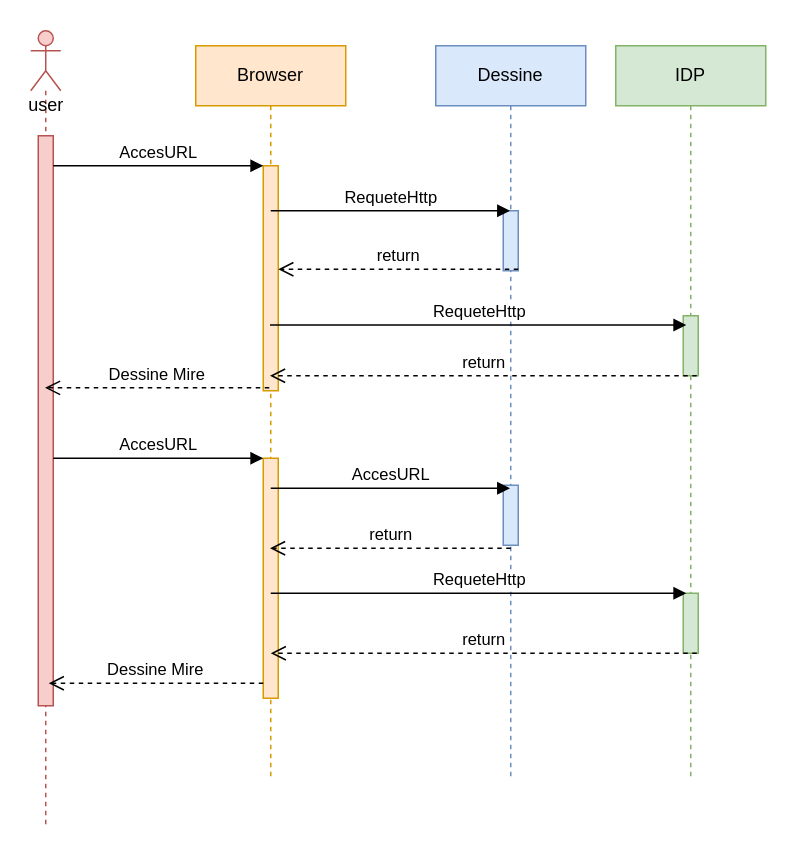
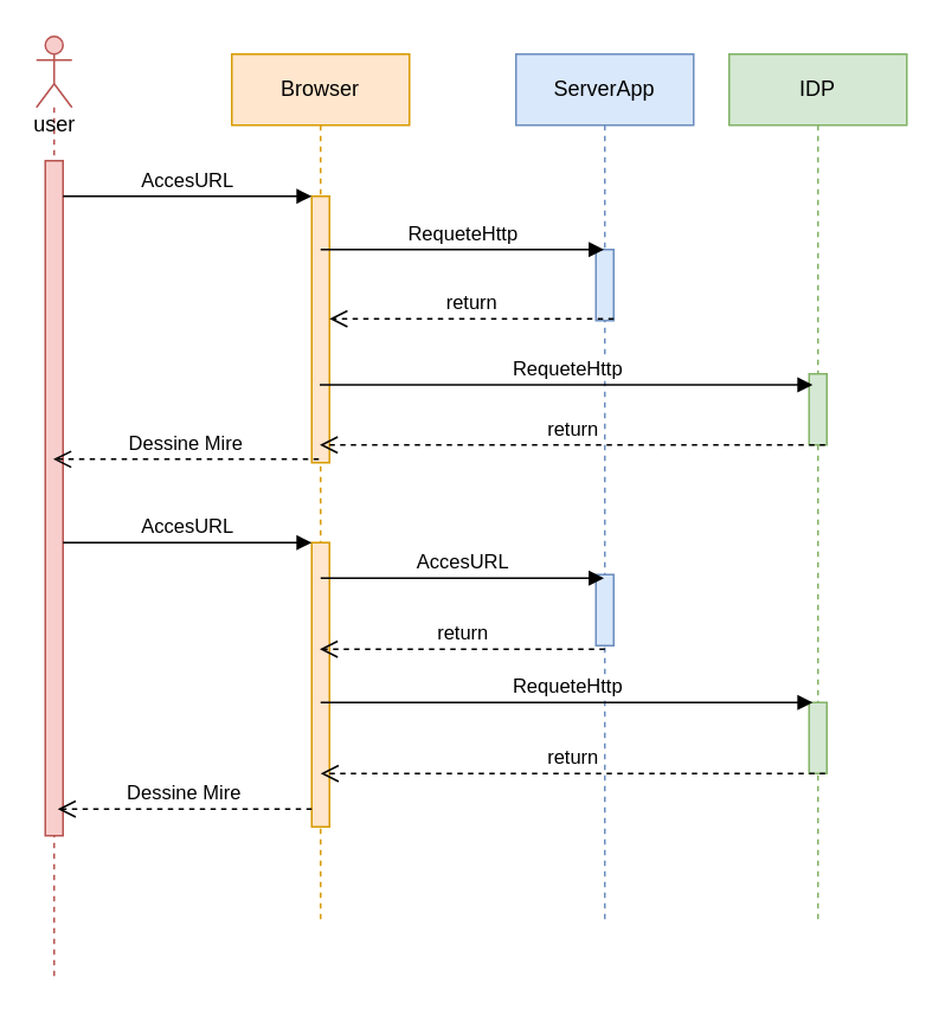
- <mxCell id="10" value="Dessine" style="shape=umlLifeline;perimeter=lifelinePerimeter;whiteSpace=wrap;html=1;container=1;collapsible=0;recursiveResize=0;outlineConnect=0;fillColor=#dae8fc;strokeColor=#6c8ebf;" parent="1" vertex="1"><mxGeometry x="290" y="30" width="100" height="490" as="geometry" /></mxCell>
+ <mxCell id="10" value="ServerApp" style="shape=umlLifeline;perimeter=lifelinePerimeter;whiteSpace=wrap;html=1;container=1;collapsible=0;recursiveResize=0;outlineConnect=0;fillColor=#dae8fc;strokeColor=#6c8ebf;" parent="1" vertex="1"><mxGeometry x="290" y="30" width="100" height="490" as="geometry" /></mxCell>
